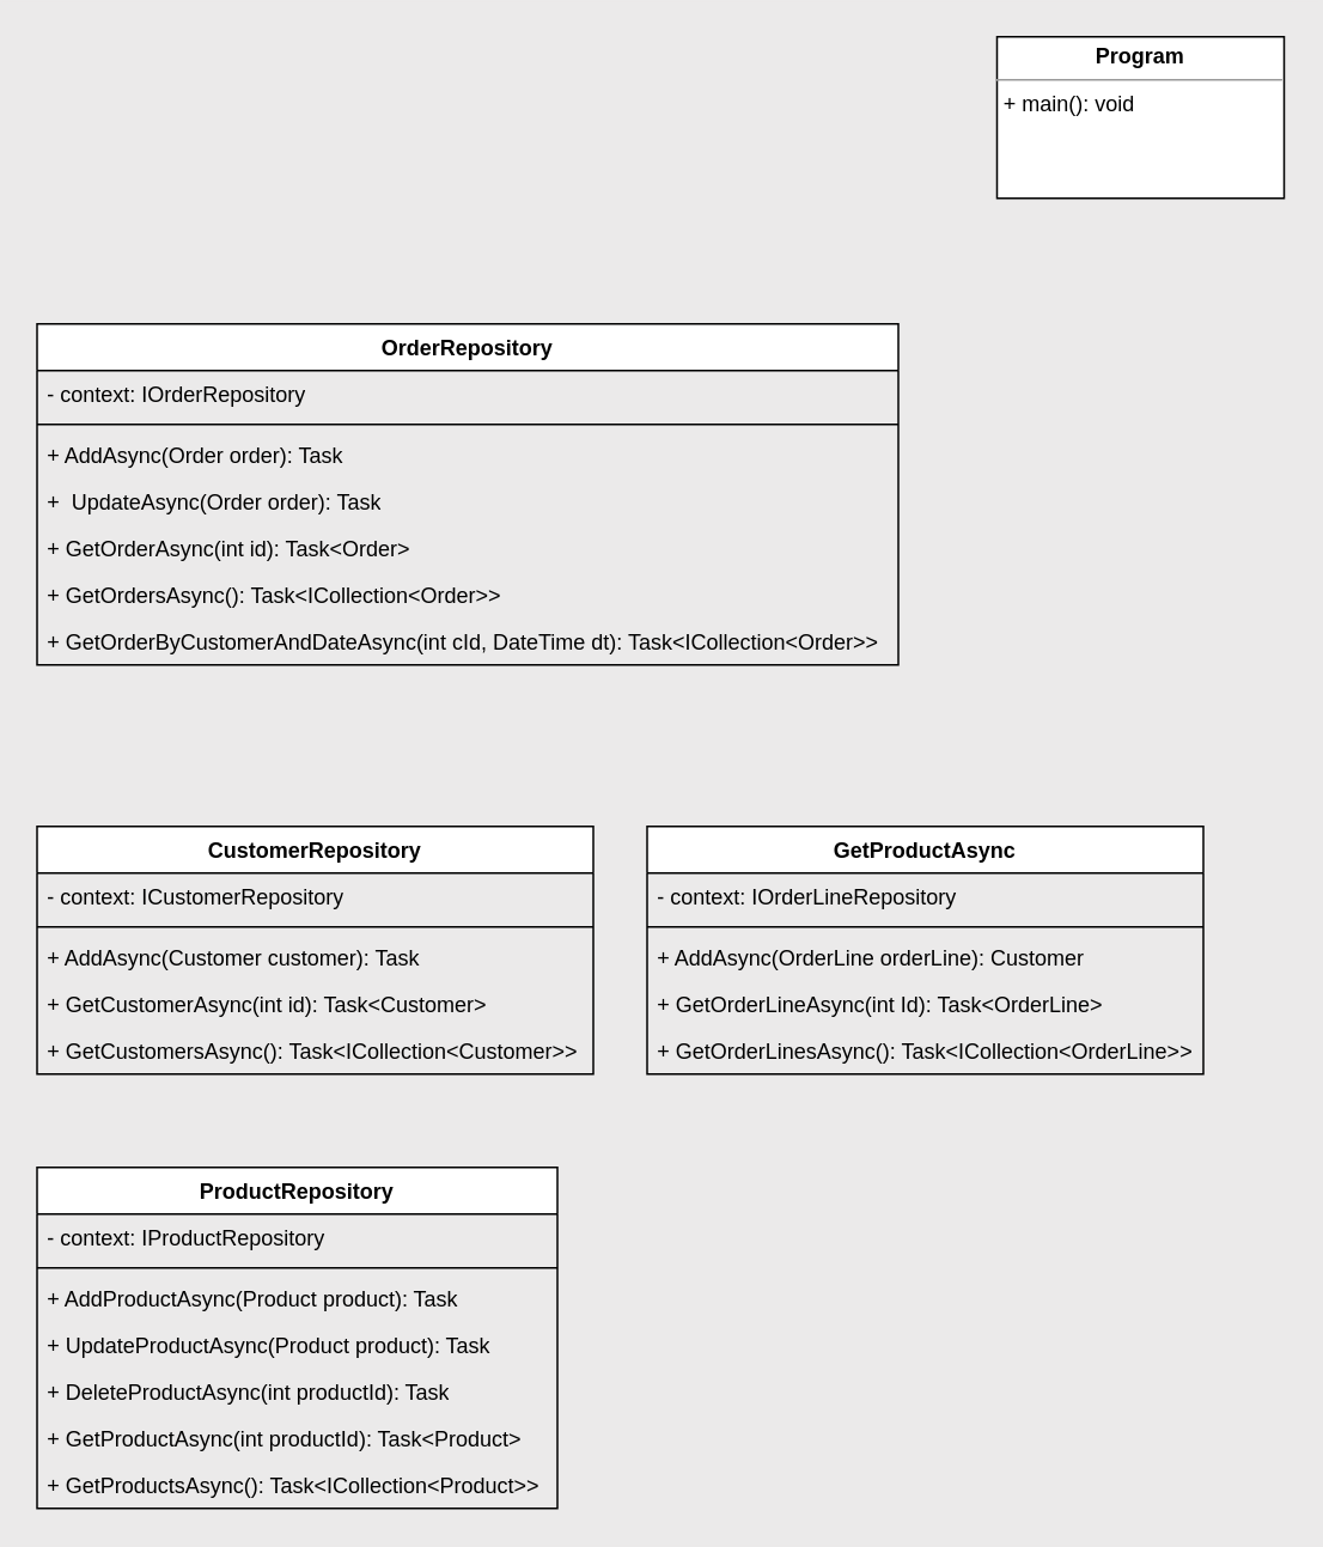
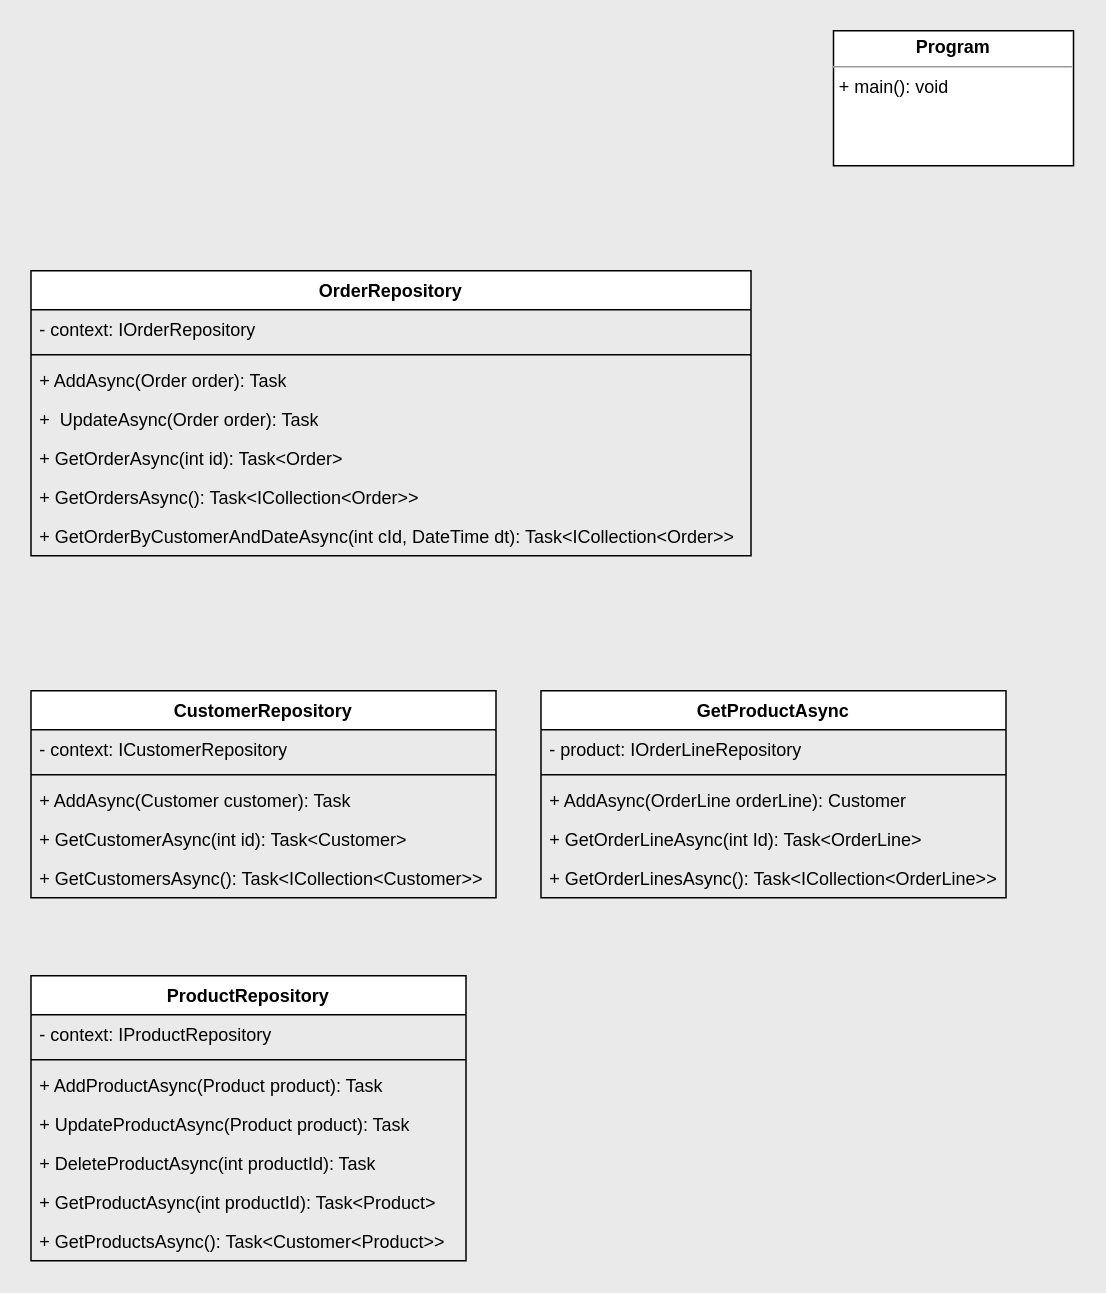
- <mxCell id="26" value="- context: IOrderLineRepository" style="text;strokeColor=none;fillColor=none;align=left;verticalAlign=top;spacingLeft=4;spacingRight=4;overflow=hidden;rotatable=0;points=[[0,0.5],[1,0.5]];portConstraint=eastwest;whiteSpace=wrap;html=1;" vertex="1" parent="25"><mxGeometry y="26" width="310" height="26" as="geometry" /></mxCell>
+ <mxCell id="26" value="- product: IOrderLineRepository" style="text;strokeColor=none;fillColor=none;align=left;verticalAlign=top;spacingLeft=4;spacingRight=4;overflow=hidden;rotatable=0;points=[[0,0.5],[1,0.5]];portConstraint=eastwest;whiteSpace=wrap;html=1;" vertex="1" parent="25"><mxGeometry y="26" width="310" height="26" as="geometry" /></mxCell>
- <mxCell id="16" value="+ GetProductsAsync(): Task&amp;lt;ICollection&amp;lt;Product&amp;gt;&amp;gt;" style="text;strokeColor=none;fillColor=none;align=left;verticalAlign=top;spacingLeft=4;spacingRight=4;overflow=hidden;rotatable=0;points=[[0,0.5],[1,0.5]];portConstraint=eastwest;whiteSpace=wrap;html=1;" vertex="1" parent="9"><mxGeometry y="164" width="290" height="26" as="geometry" /></mxCell>
+ <mxCell id="16" value="+ GetProductsAsync(): Task&amp;lt;Customer&amp;lt;Product&amp;gt;&amp;gt;" style="text;strokeColor=none;fillColor=none;align=left;verticalAlign=top;spacingLeft=4;spacingRight=4;overflow=hidden;rotatable=0;points=[[0,0.5],[1,0.5]];portConstraint=eastwest;whiteSpace=wrap;html=1;" vertex="1" parent="9"><mxGeometry y="164" width="290" height="26" as="geometry" /></mxCell>
